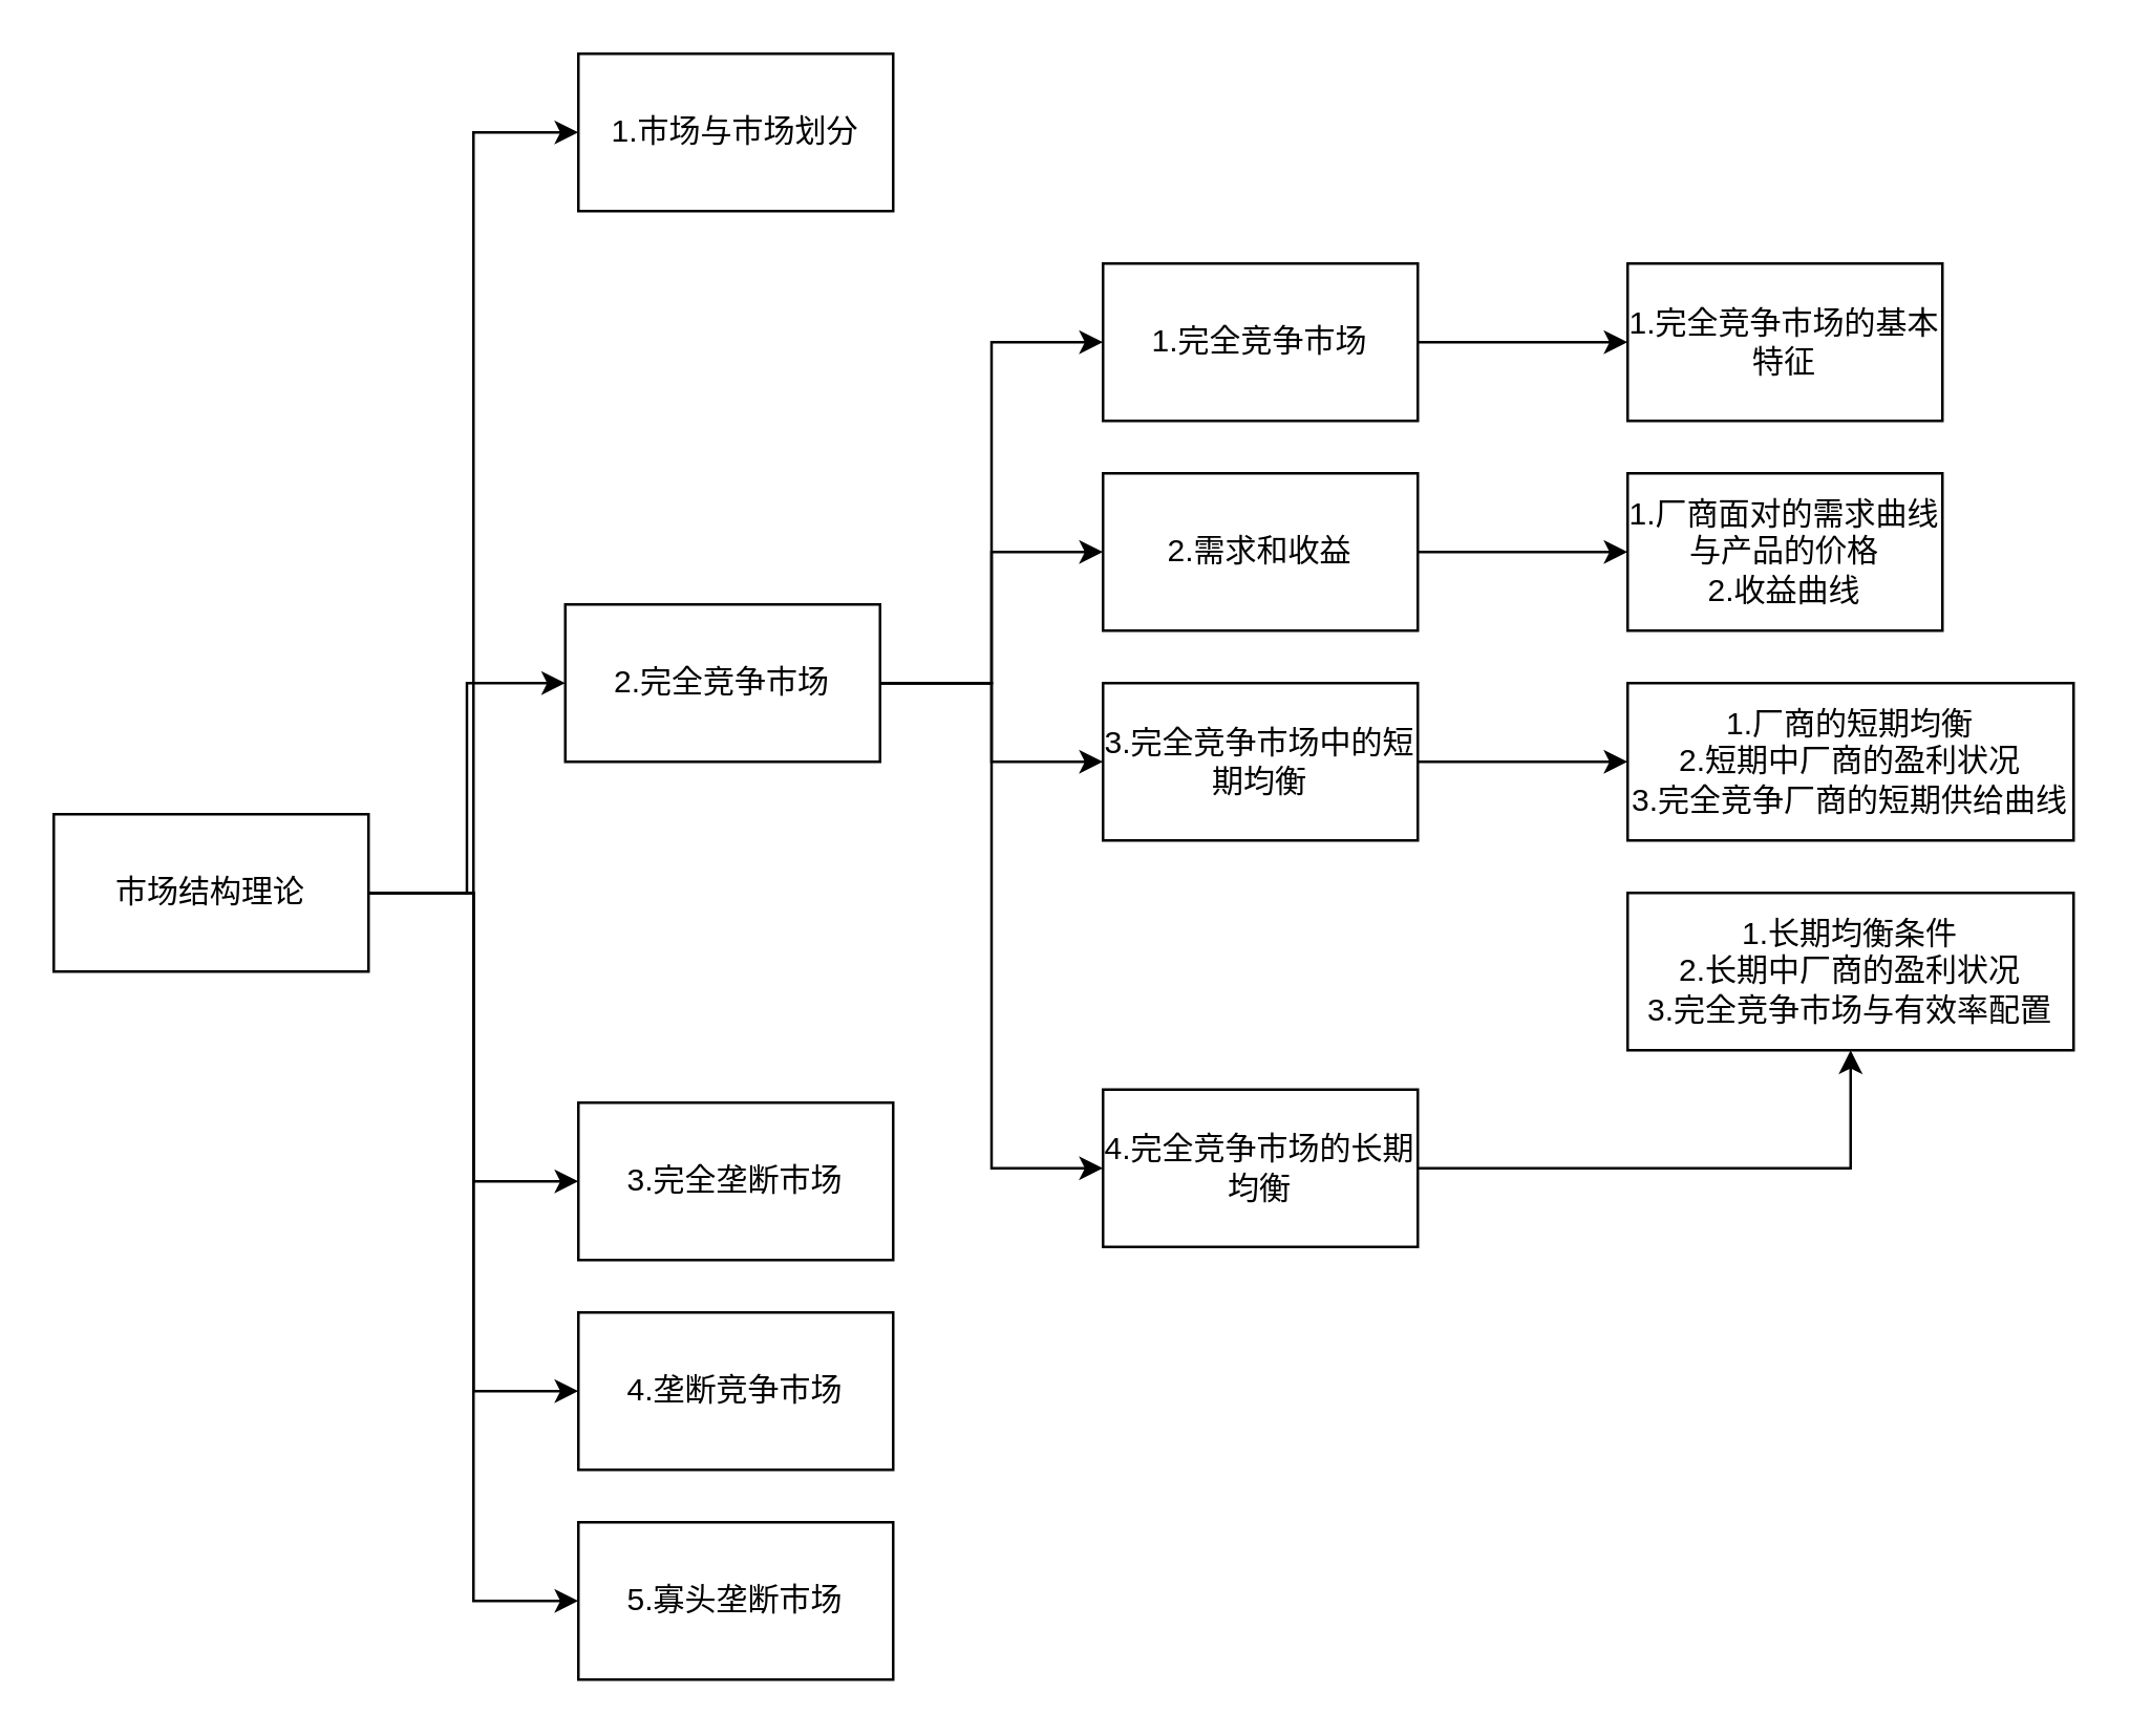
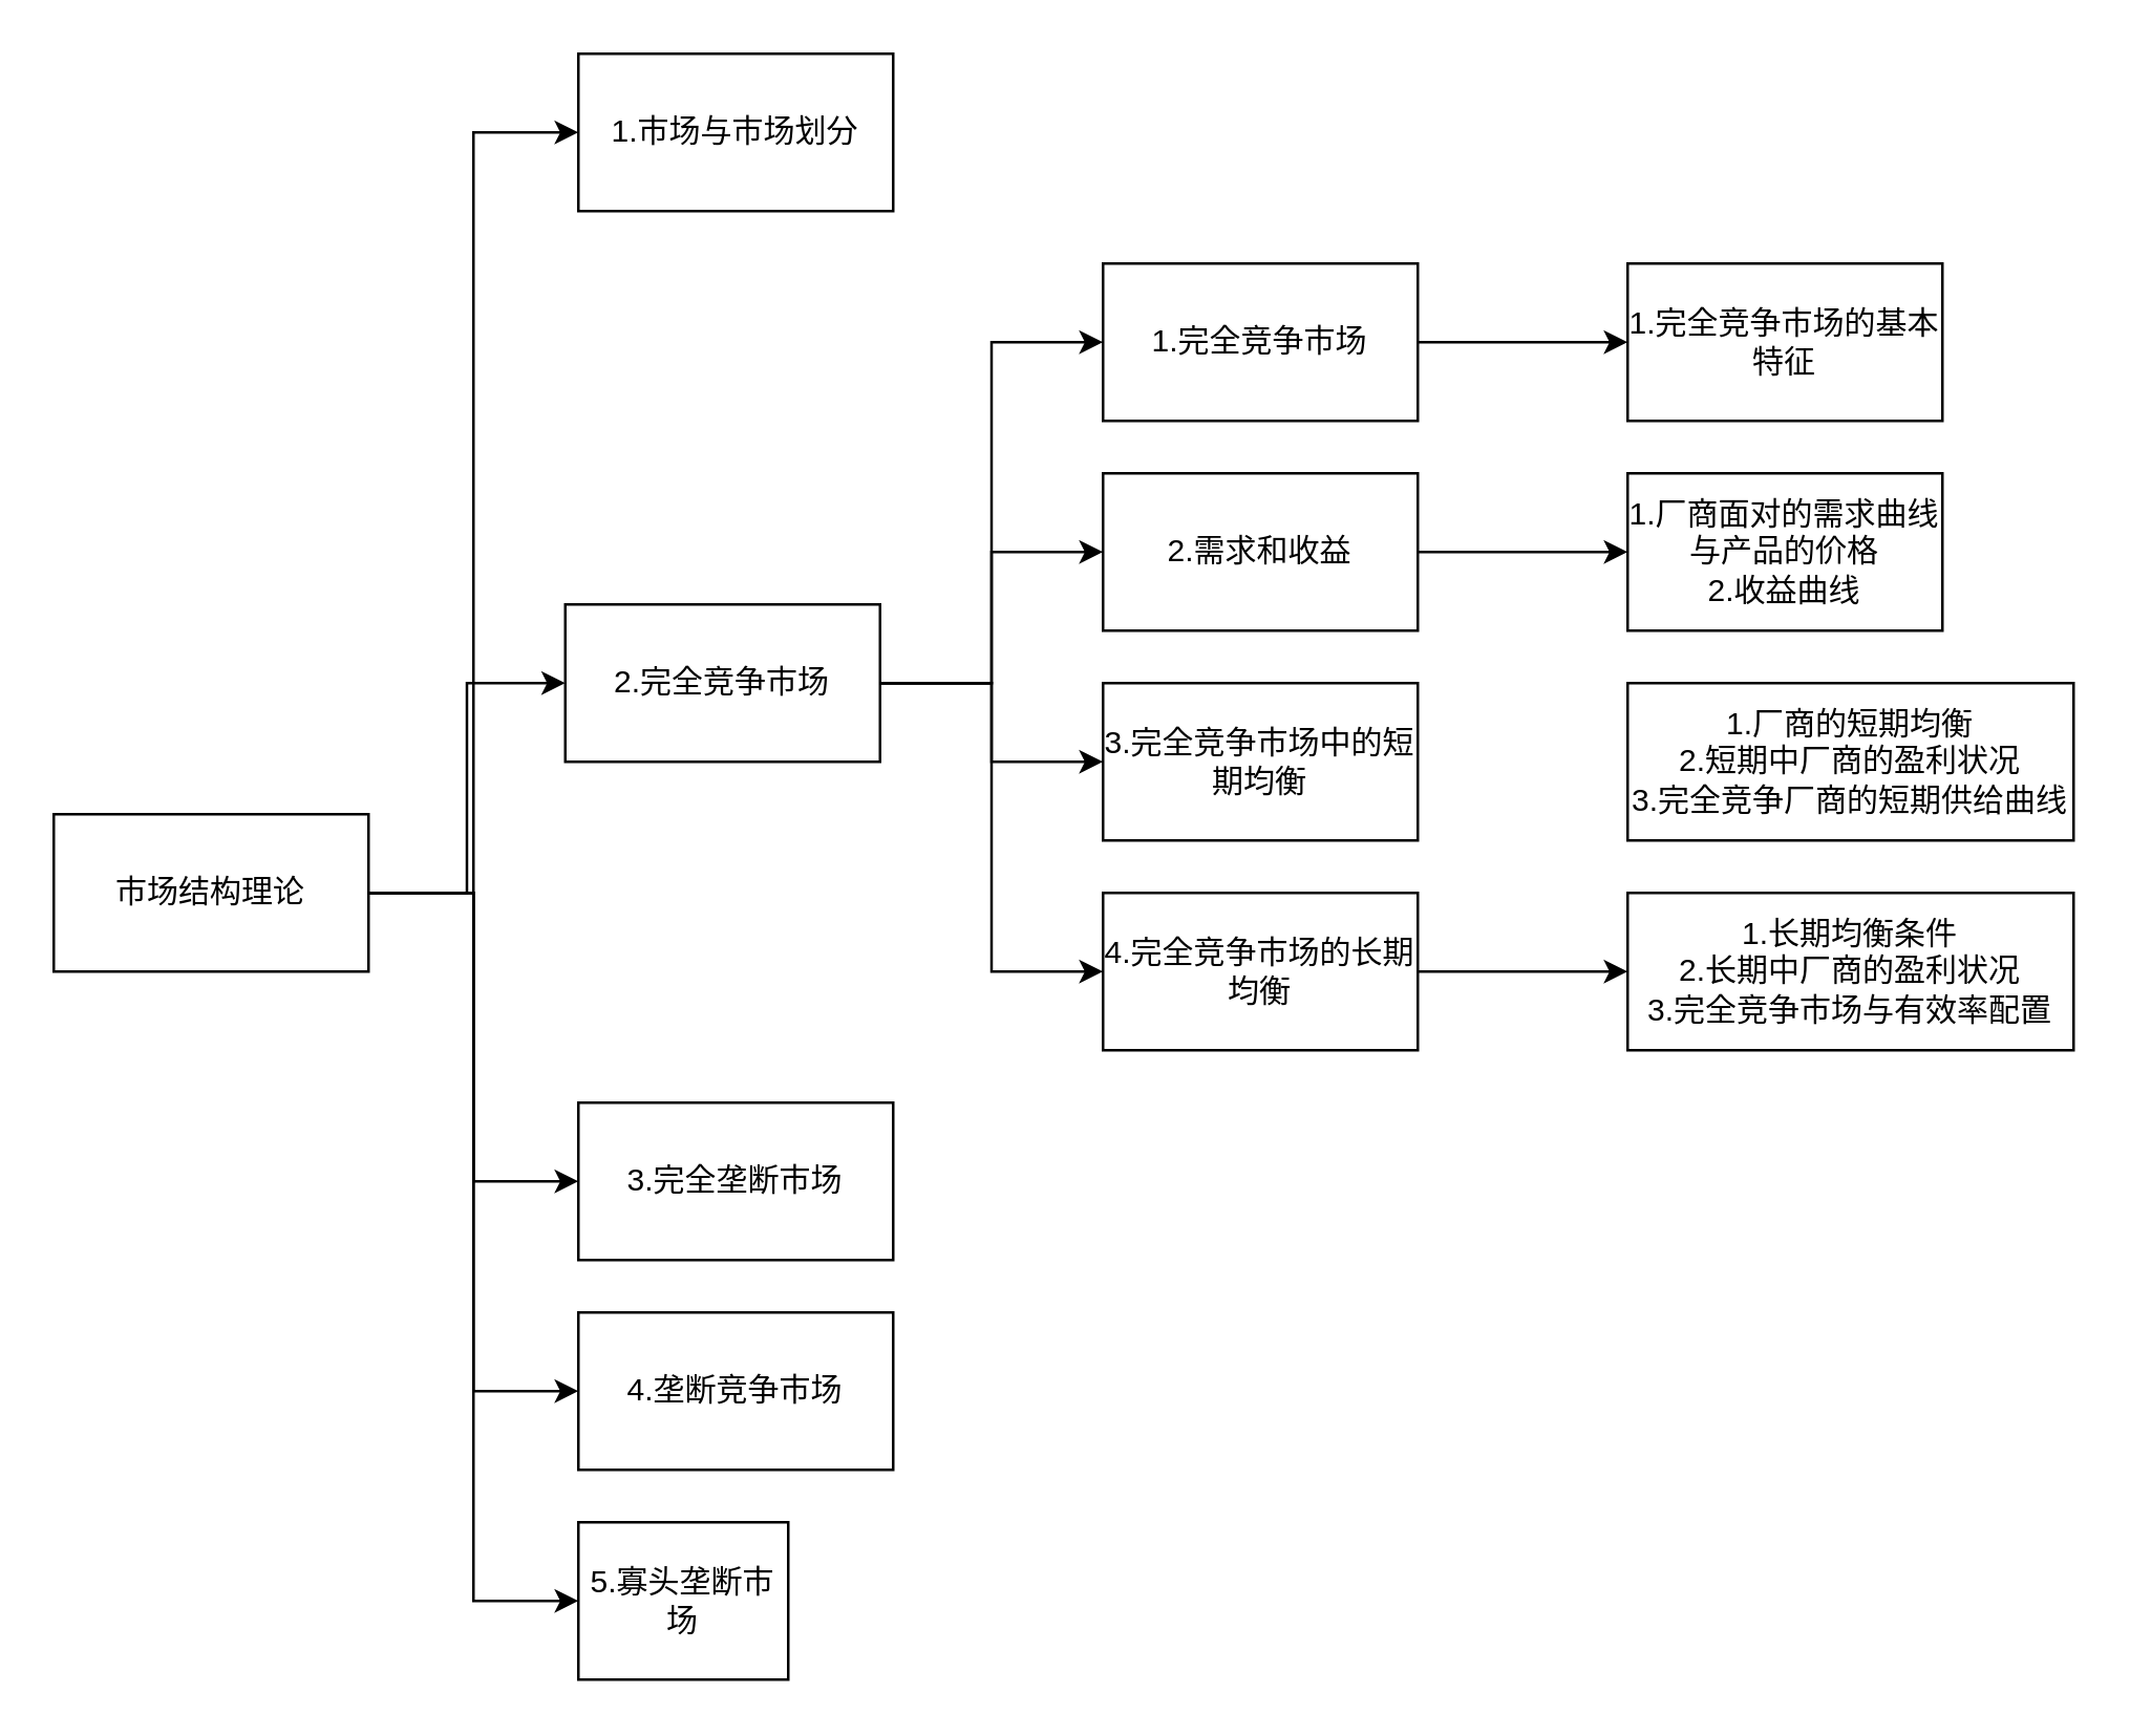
- <mxCell id="21" value="" style="edgeStyle=orthogonalEdgeStyle;rounded=0;orthogonalLoop=1;jettySize=auto;html=1;" parent="1" source="22" target="27" edge="1"><mxGeometry relative="1" as="geometry" /></mxCell>
- <mxCell id="24" value="4.完全竞争市场的长期均衡" style="rounded=0;whiteSpace=wrap;html=1;" parent="1" vertex="1"><mxGeometry x="420" y="415" width="120" height="60" as="geometry" /></mxCell>
+ <mxCell id="24" value="4.完全竞争市场的长期均衡" style="rounded=0;whiteSpace=wrap;html=1;" parent="1" vertex="1"><mxGeometry x="420" y="340" width="120" height="60" as="geometry" /></mxCell>
- <mxCell id="9" value="5.寡头垄断市场" style="rounded=0;whiteSpace=wrap;html=1;" parent="1" vertex="1"><mxGeometry x="220" y="580" width="120" height="60" as="geometry" /></mxCell>
+ <mxCell id="9" value="5.寡头垄断市场" style="rounded=0;whiteSpace=wrap;html=1;" parent="1" vertex="1"><mxGeometry x="220" y="580" width="80" height="60" as="geometry" /></mxCell>
